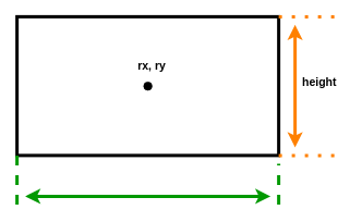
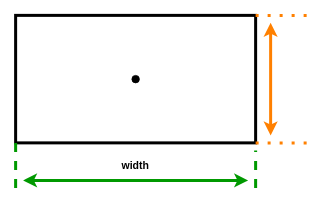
- <mxCell id="5" value="&lt;b&gt;&lt;font style=&quot;font-size: 14px&quot;&gt;rx, ry&lt;/font&gt;&lt;/b&gt;" style="text;html=1;strokeColor=none;fillColor=none;align=center;verticalAlign=middle;whiteSpace=wrap;rounded=0;" vertex="1" parent="1"><mxGeometry x="165" y="70" width="40" height="20" as="geometry" /></mxCell>
- <mxCell id="7" value="&lt;font style=&quot;font-size: 14px&quot;&gt;&lt;b&gt;height&lt;/b&gt;&lt;/font&gt;" style="text;html=1;strokeColor=none;fillColor=none;align=center;verticalAlign=middle;whiteSpace=wrap;rounded=0;" vertex="1" parent="1"><mxGeometry x="370" y="90" width="40" height="20" as="geometry" /></mxCell>
+ <mxCell id="6" value="&lt;font style=&quot;font-size: 14px&quot;&gt;&lt;b&gt;width&lt;/b&gt;&lt;/font&gt;" style="text;html=1;strokeColor=none;fillColor=none;align=center;verticalAlign=middle;whiteSpace=wrap;rounded=0;" vertex="1" parent="1"><mxGeometry x="160" y="210" width="40" height="20" as="geometry" /></mxCell>
